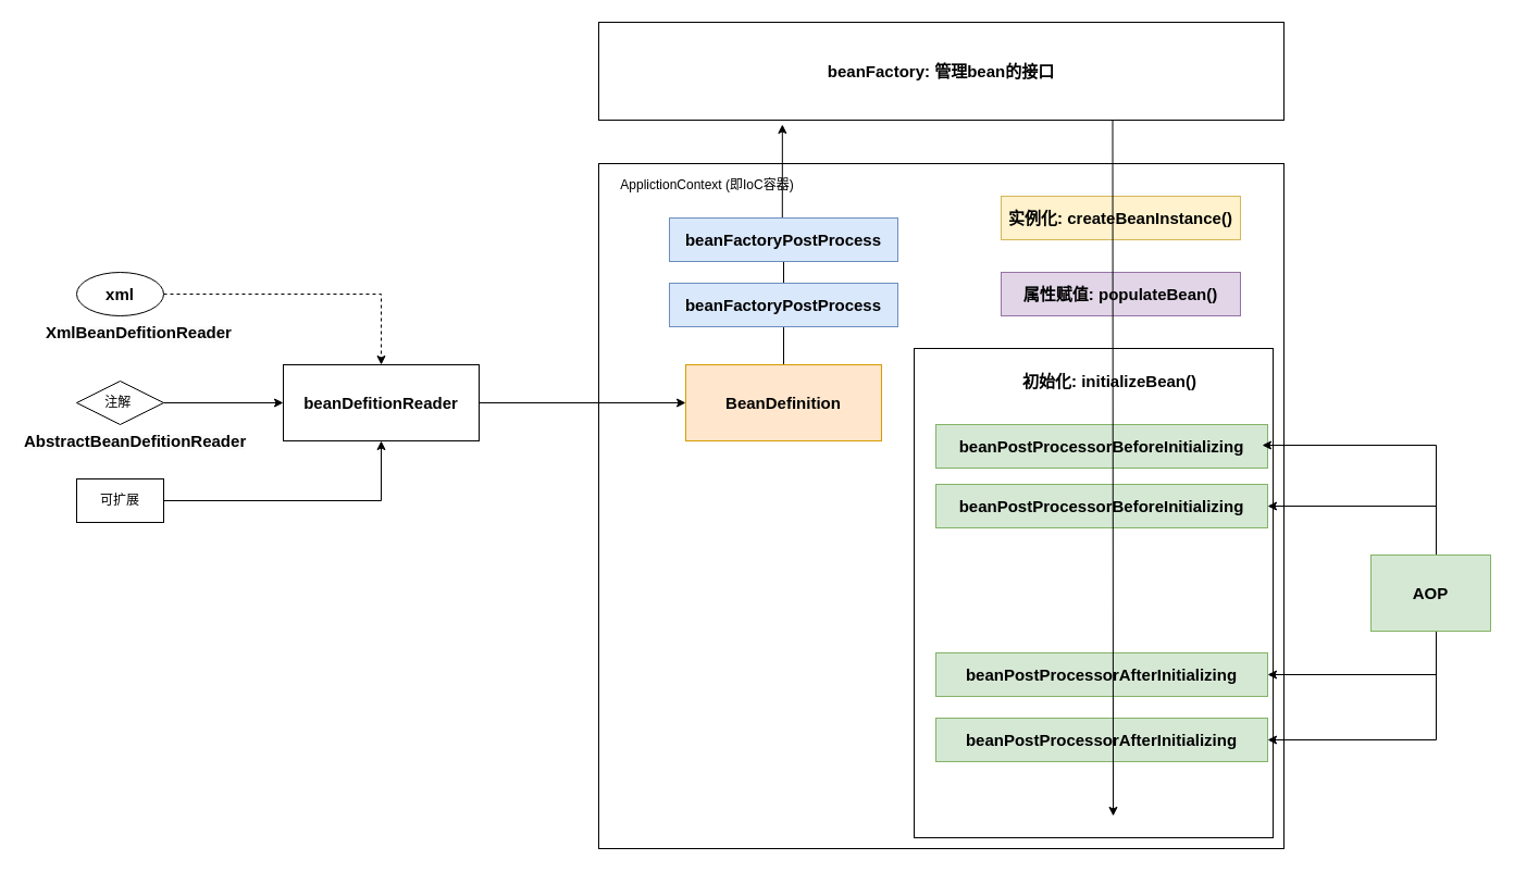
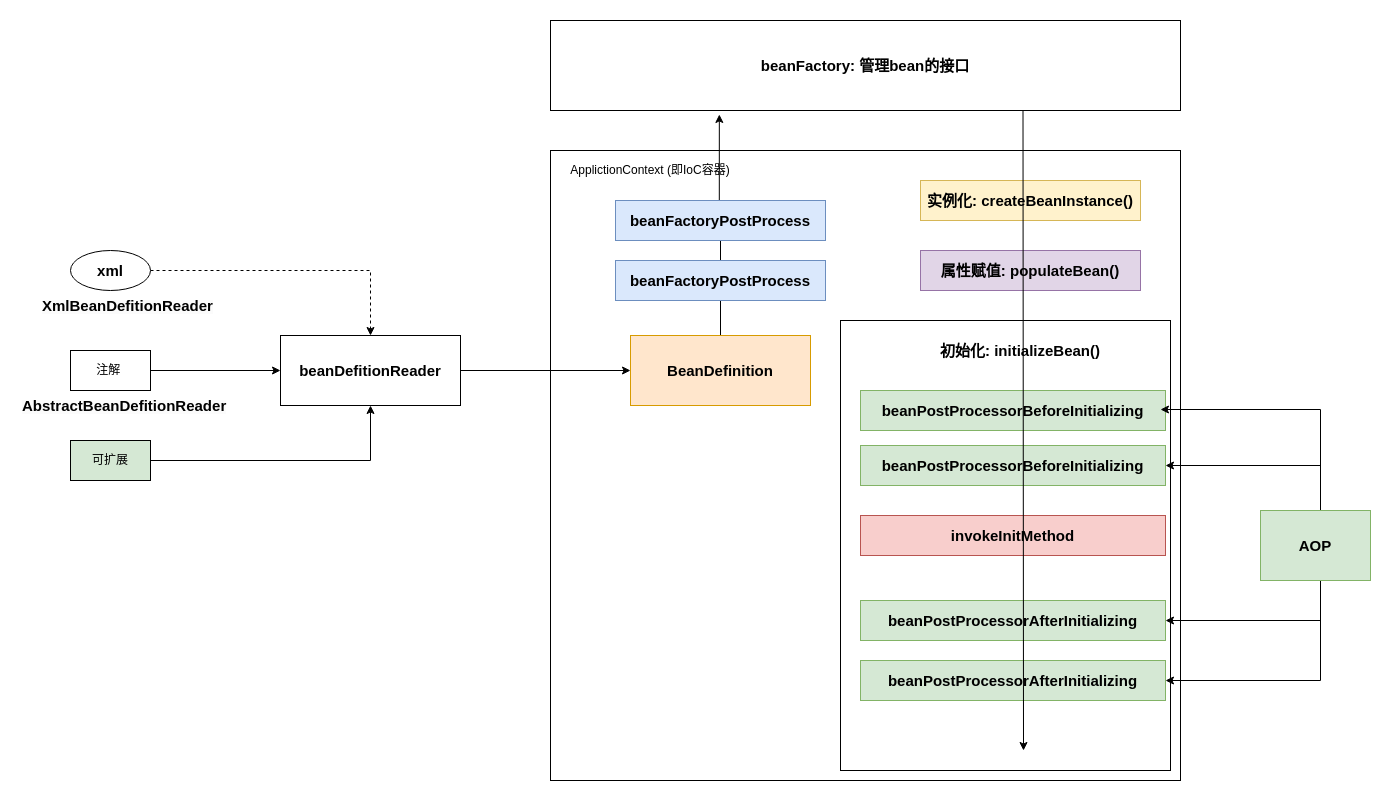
- <mxCell id="6" value="注解&amp;nbsp;" style="rhombus;whiteSpace=wrap;html=1;" vertex="1" parent="1"><mxGeometry x="70" y="350" width="80" height="40" as="geometry" /></mxCell>
+ <mxCell id="6" value="注解&amp;nbsp;" style="rounded=0;whiteSpace=wrap;html=1;" vertex="1" parent="1"><mxGeometry x="70" y="350" width="80" height="40" as="geometry" /></mxCell>
- <mxCell id="2" value="&lt;b&gt;&lt;font style=&quot;font-size: 15px;&quot;&gt;beanDefitionReader&lt;/font&gt;&lt;/b&gt;" style="rounded=0;whiteSpace=wrap;html=1;" vertex="1" parent="1"><mxGeometry x="260" y="335" width="180" height="70" as="geometry" /></mxCell>
+ <mxCell id="2" value="&lt;b&gt;&lt;font style=&quot;font-size: 15px;&quot;&gt;beanDefitionReader&lt;/font&gt;&lt;/b&gt;" style="rounded=0;whiteSpace=wrap;html=1;" vertex="1" parent="1"><mxGeometry x="280" y="335" width="180" height="70" as="geometry" /></mxCell>
- <mxCell id="8" value="可扩展" style="rounded=0;whiteSpace=wrap;html=1;" vertex="1" parent="1"><mxGeometry x="70" y="440" width="80" height="40" as="geometry" /></mxCell>
+ <mxCell id="8" value="可扩展" style="rounded=0;whiteSpace=wrap;html=1;fillColor=#d5e8d4;" vertex="1" parent="1"><mxGeometry x="70" y="440" width="80" height="40" as="geometry" /></mxCell>
+ <mxCell id="26" value="&lt;b&gt;&lt;font style=&quot;font-size: 15px;&quot;&gt;invokeInitMethod&lt;/font&gt;&lt;/b&gt;" style="rounded=0;whiteSpace=wrap;html=1;fillColor=#f8cecc;strokeColor=#b85450;" vertex="1" parent="1"><mxGeometry x="860" y="515" width="305" height="40" as="geometry" /></mxCell>
